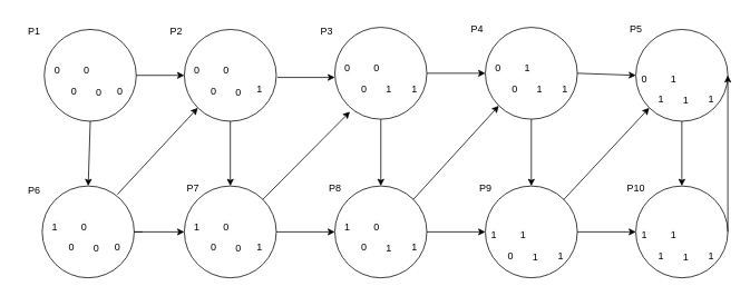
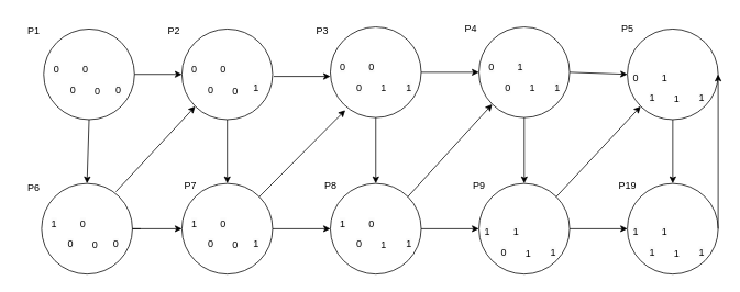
- <mxCell id="88" value="P10" style="text;html=1;align=center;verticalAlign=middle;resizable=0;points=[];autosize=1;strokeColor=none;fillColor=none;" vertex="1" parent="1"><mxGeometry x="740" y="210" width="40" height="30" as="geometry" /></mxCell>
+ <mxCell id="88" value="P19" style="text;html=1;align=center;verticalAlign=middle;resizable=0;points=[];autosize=1;strokeColor=none;fillColor=none;" vertex="1" parent="1"><mxGeometry x="740" y="210" width="40" height="30" as="geometry" /></mxCell>
